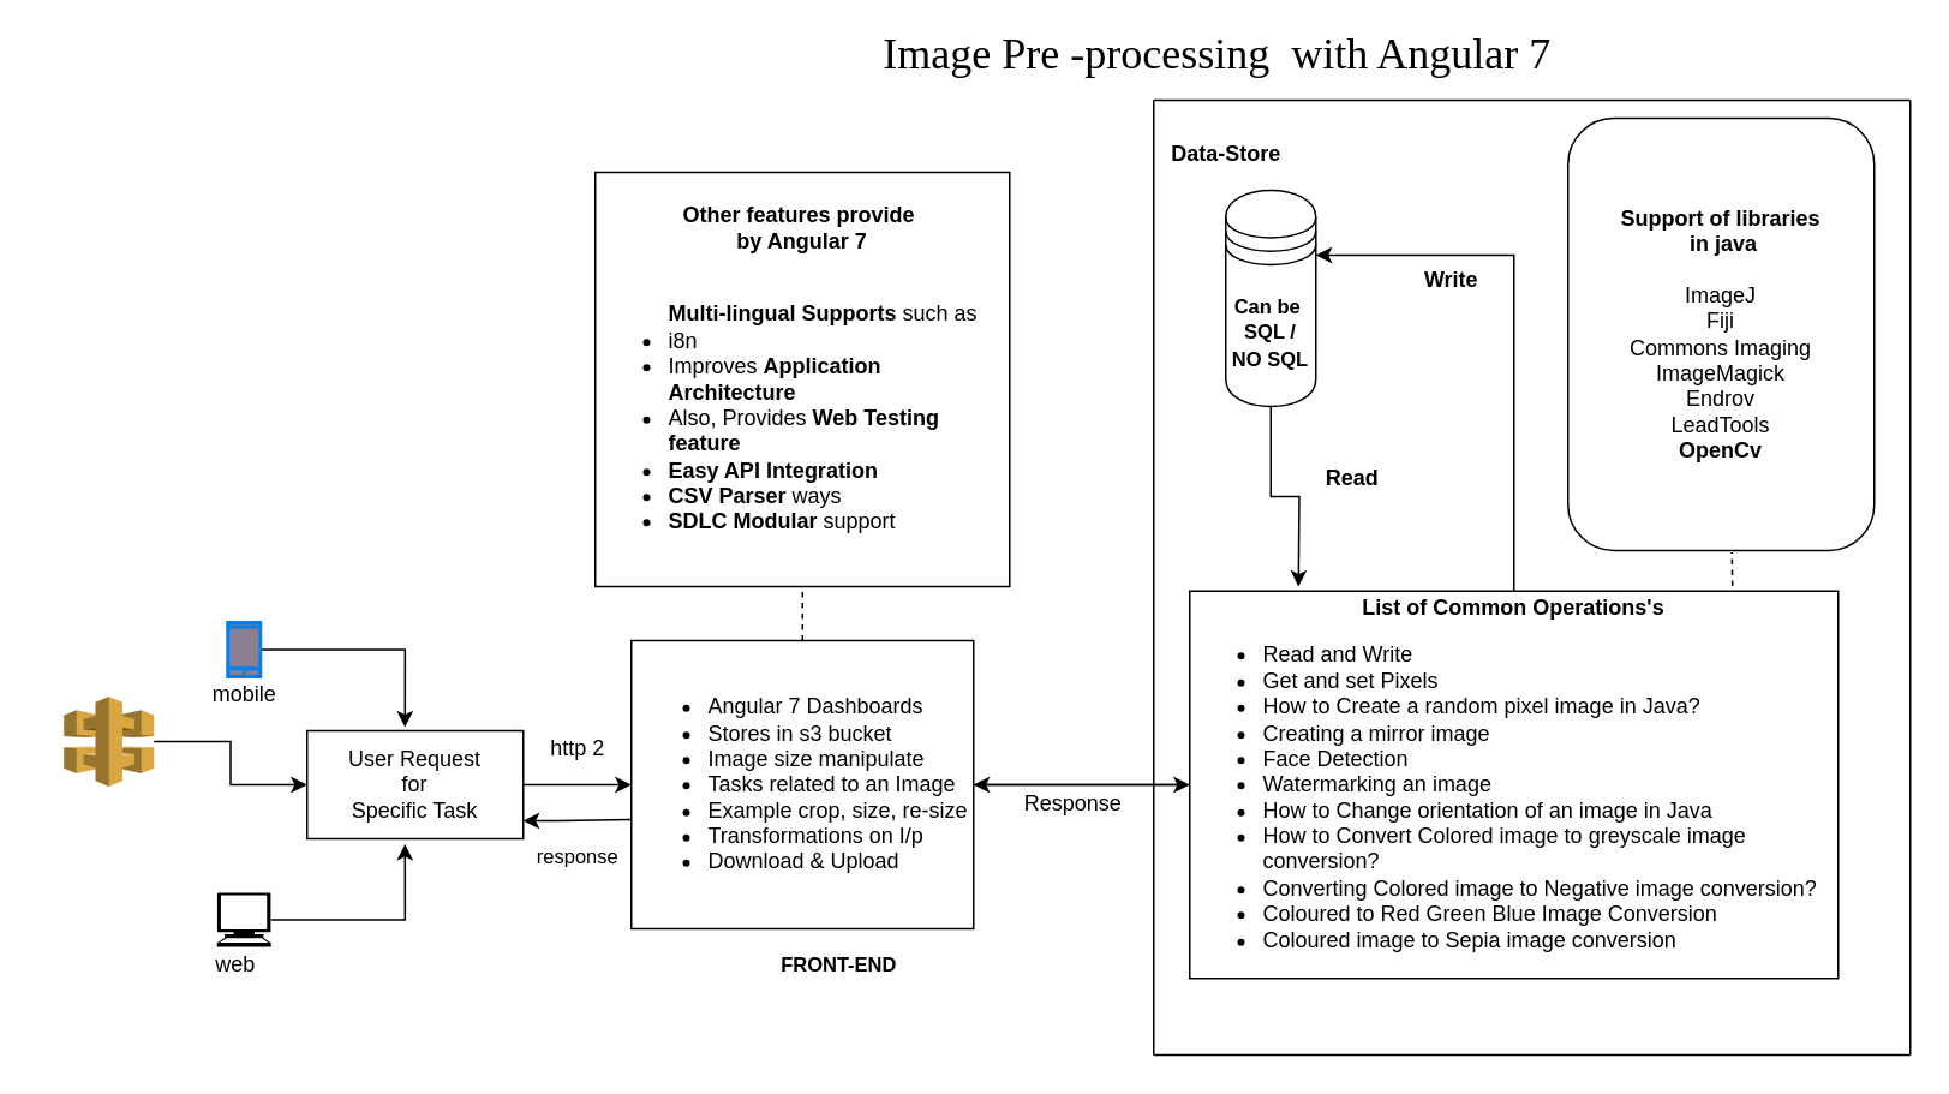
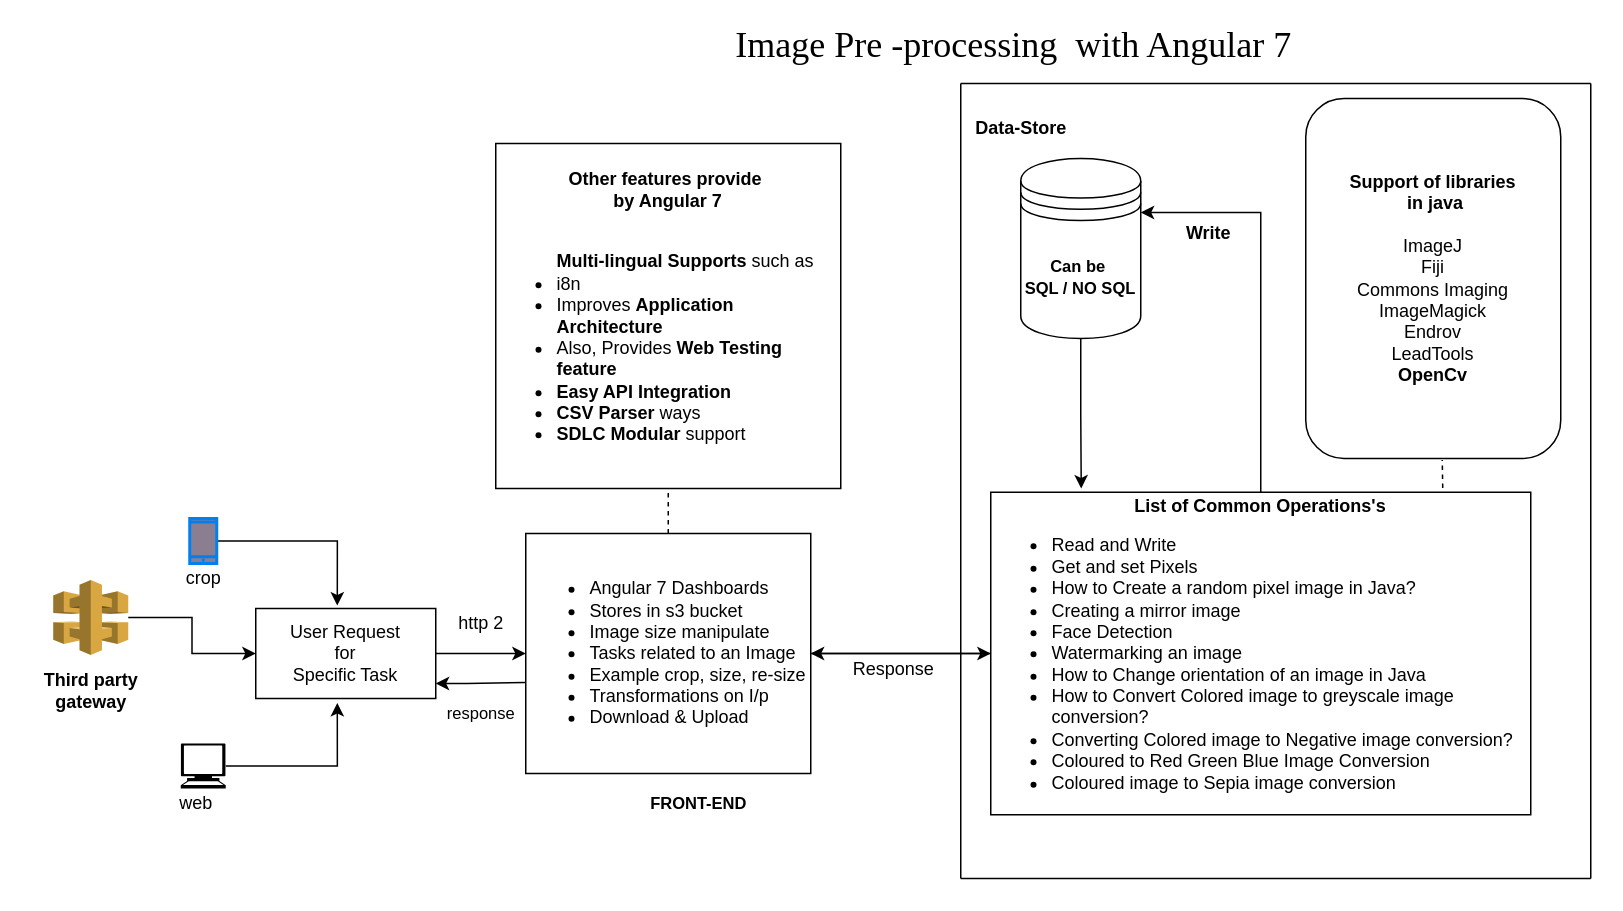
- <mxCell id="18" value="&lt;b&gt;&lt;font style=&quot;font-size: 11px&quot;&gt;Can be&amp;nbsp;&lt;br&gt;SQL / NO SQL&lt;/font&gt;&lt;/b&gt;" style="shape=datastore;whiteSpace=wrap;html=1;" vertex="1" parent="1"><mxGeometry x="680" y="105" width="50" height="120" as="geometry" /></mxCell>
+ <mxCell id="18" value="&lt;b&gt;&lt;font style=&quot;font-size: 11px&quot;&gt;Can be&amp;nbsp;&lt;br&gt;SQL / NO SQL&lt;/font&gt;&lt;/b&gt;" style="shape=datastore;whiteSpace=wrap;html=1;" vertex="1" parent="1"><mxGeometry x="680" y="105" width="80" height="120" as="geometry" /></mxCell>
- <mxCell id="31" value="&lt;b&gt;Read&lt;/b&gt;" style="text;html=1;align=center;verticalAlign=middle;resizable=0;points=[];autosize=1;" vertex="1" parent="1"><mxGeometry x="730" y="255" width="40" height="20" as="geometry" /></mxCell>
- <mxCell id="26" value="mobile" style="text;html=1;align=center;verticalAlign=middle;resizable=0;points=[];autosize=1;" vertex="1" parent="1"><mxGeometry x="110" y="375" width="50" height="20" as="geometry" /></mxCell>
+ <mxCell id="26" value="crop" style="text;html=1;align=center;verticalAlign=middle;resizable=0;points=[];autosize=1;" vertex="1" parent="1"><mxGeometry x="110" y="375" width="50" height="20" as="geometry" /></mxCell>
+ <mxCell id="28" value="&lt;b&gt;Third party&lt;br&gt;gateway&lt;/b&gt;" style="text;html=1;align=center;verticalAlign=middle;resizable=0;points=[];autosize=1;" vertex="1" parent="1"><mxGeometry x="20" y="445" width="80" height="30" as="geometry" /></mxCell>
